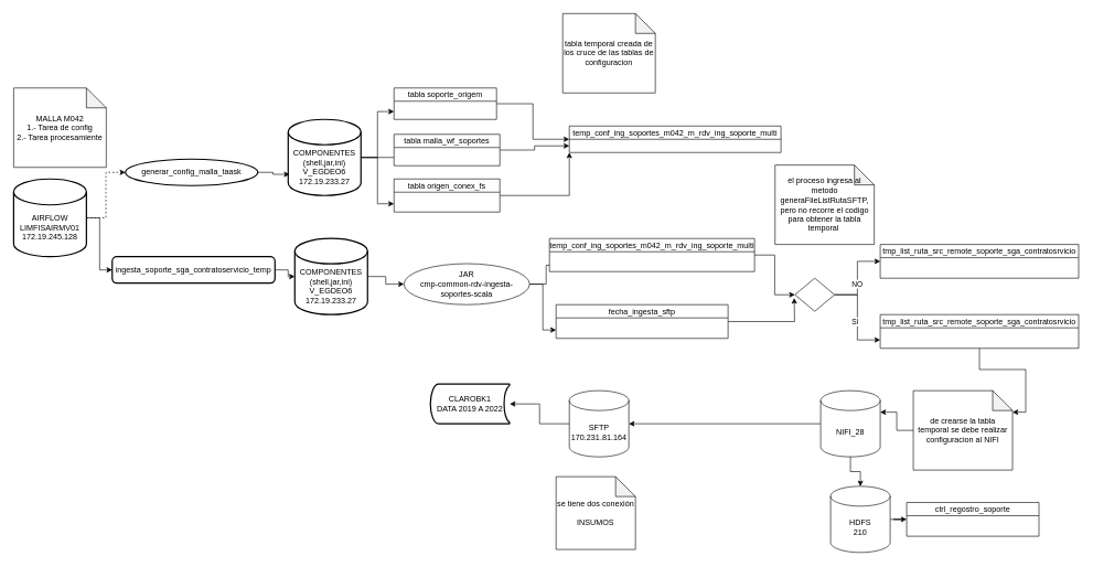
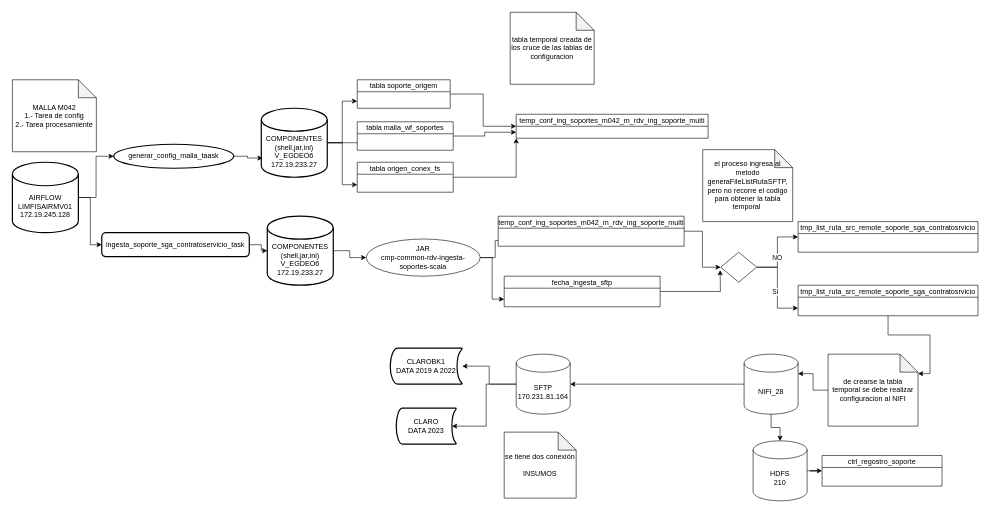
- <mxCell id="7" style="edgeStyle=orthogonalEdgeStyle;rounded=0;orthogonalLoop=1;jettySize=auto;html=1;dashed=1;" edge="1" parent="1" source="9" target="16"><mxGeometry relative="1" as="geometry" /></mxCell>
+ <mxCell id="7" style="edgeStyle=orthogonalEdgeStyle;rounded=0;orthogonalLoop=1;jettySize=auto;html=1;" edge="1" parent="1" source="9" target="16"><mxGeometry relative="1" as="geometry" /></mxCell>
- <mxCell id="15" value="ingesta_soporte_sga_contratoservicio_temp" style="rounded=1;whiteSpace=wrap;html=1;absoluteArcSize=1;arcSize=14;strokeWidth=2;" vertex="1" parent="1"><mxGeometry x="169" y="387.5" width="246" height="40" as="geometry" /></mxCell>
+ <mxCell id="15" value="ingesta_soporte_sga_contratoservicio_task" style="rounded=1;whiteSpace=wrap;html=1;absoluteArcSize=1;arcSize=14;strokeWidth=2;" vertex="1" parent="1"><mxGeometry x="169" y="387.5" width="246" height="40" as="geometry" /></mxCell>
+ <mxCell id="47" style="edgeStyle=orthogonalEdgeStyle;rounded=0;orthogonalLoop=1;jettySize=auto;html=1;entryX=0.93;entryY=0.5;entryDx=0;entryDy=0;entryPerimeter=0;" edge="1" parent="1" source="3" target="5"><mxGeometry relative="1" as="geometry" /></mxCell>
+ <mxCell id="5" value="CLARO&lt;br&gt;DATA 2023" style="strokeWidth=2;html=1;shape=mxgraph.flowchart.stored_data;whiteSpace=wrap;" vertex="1" parent="1"><mxGeometry x="660" y="680" width="100" height="60" as="geometry" /></mxCell>
